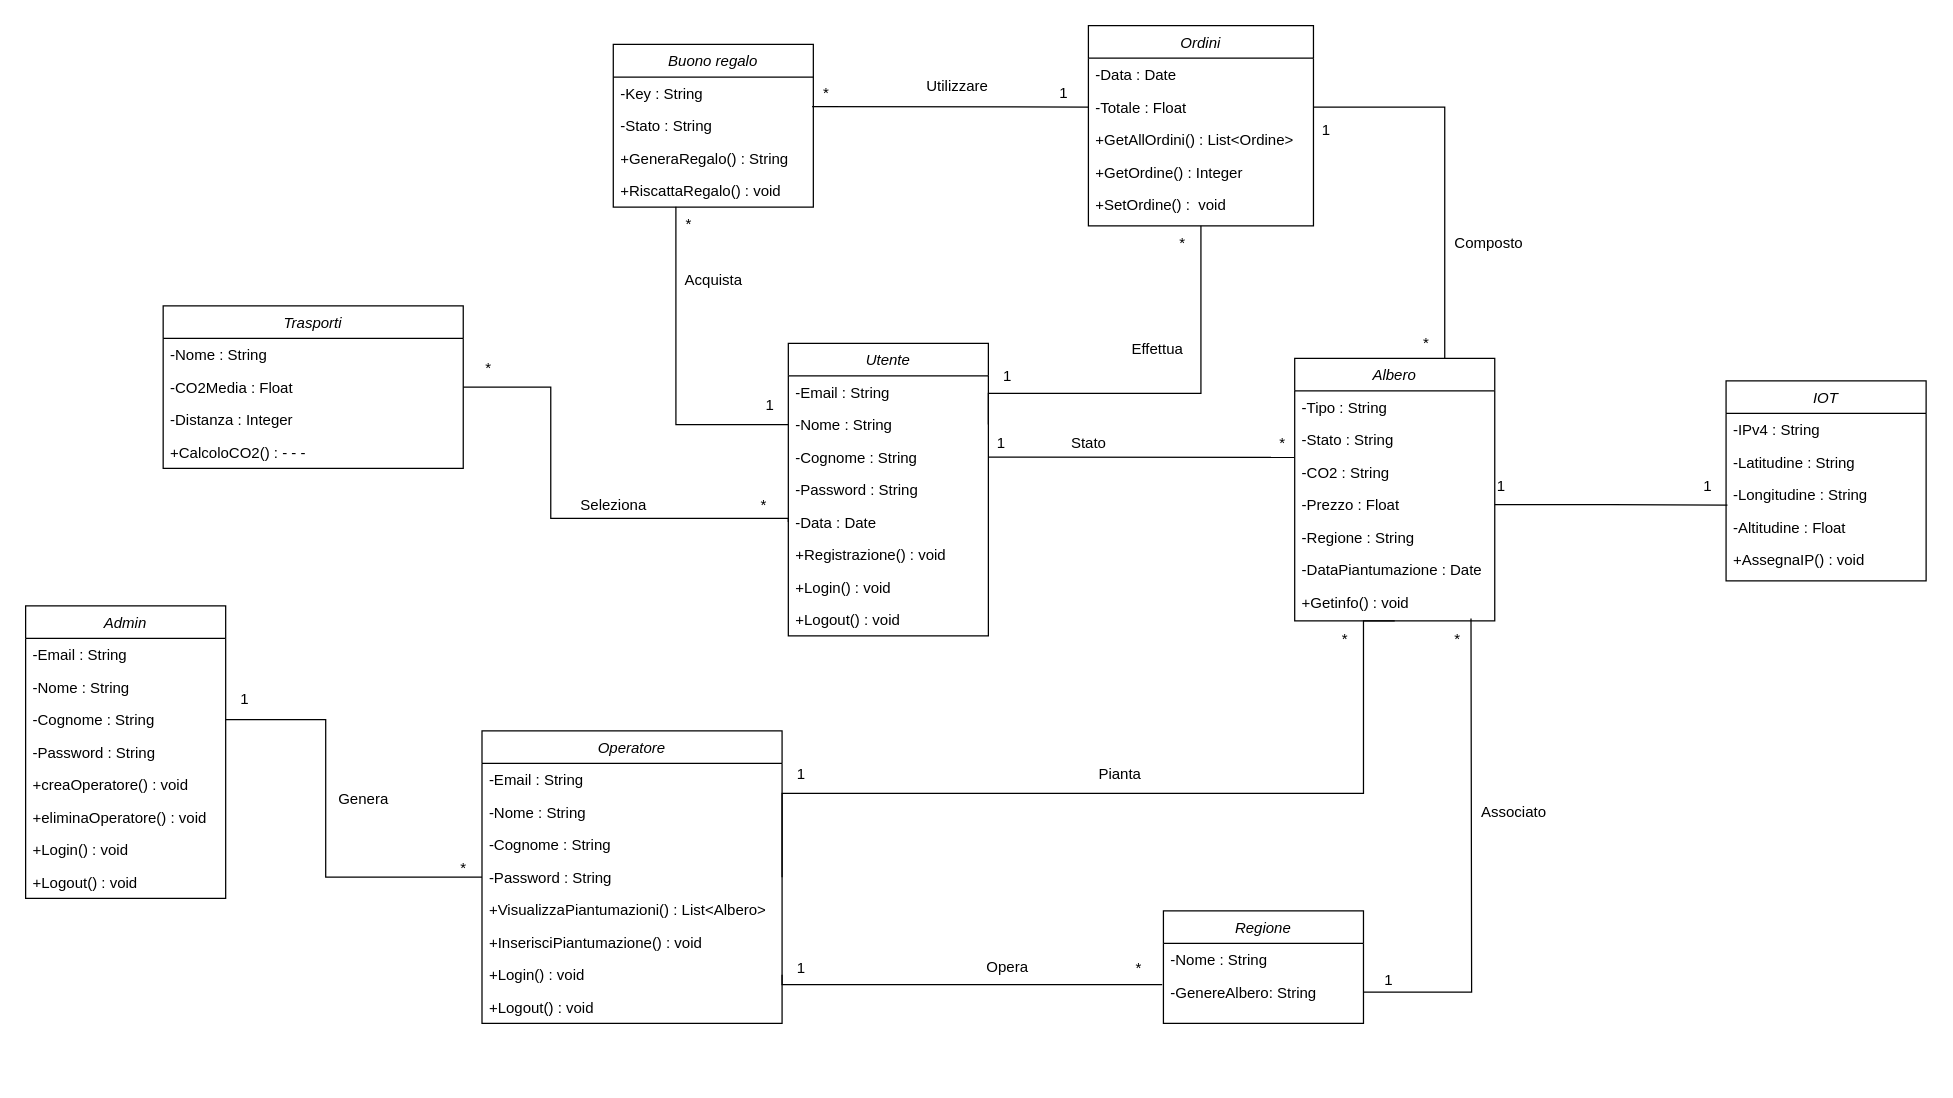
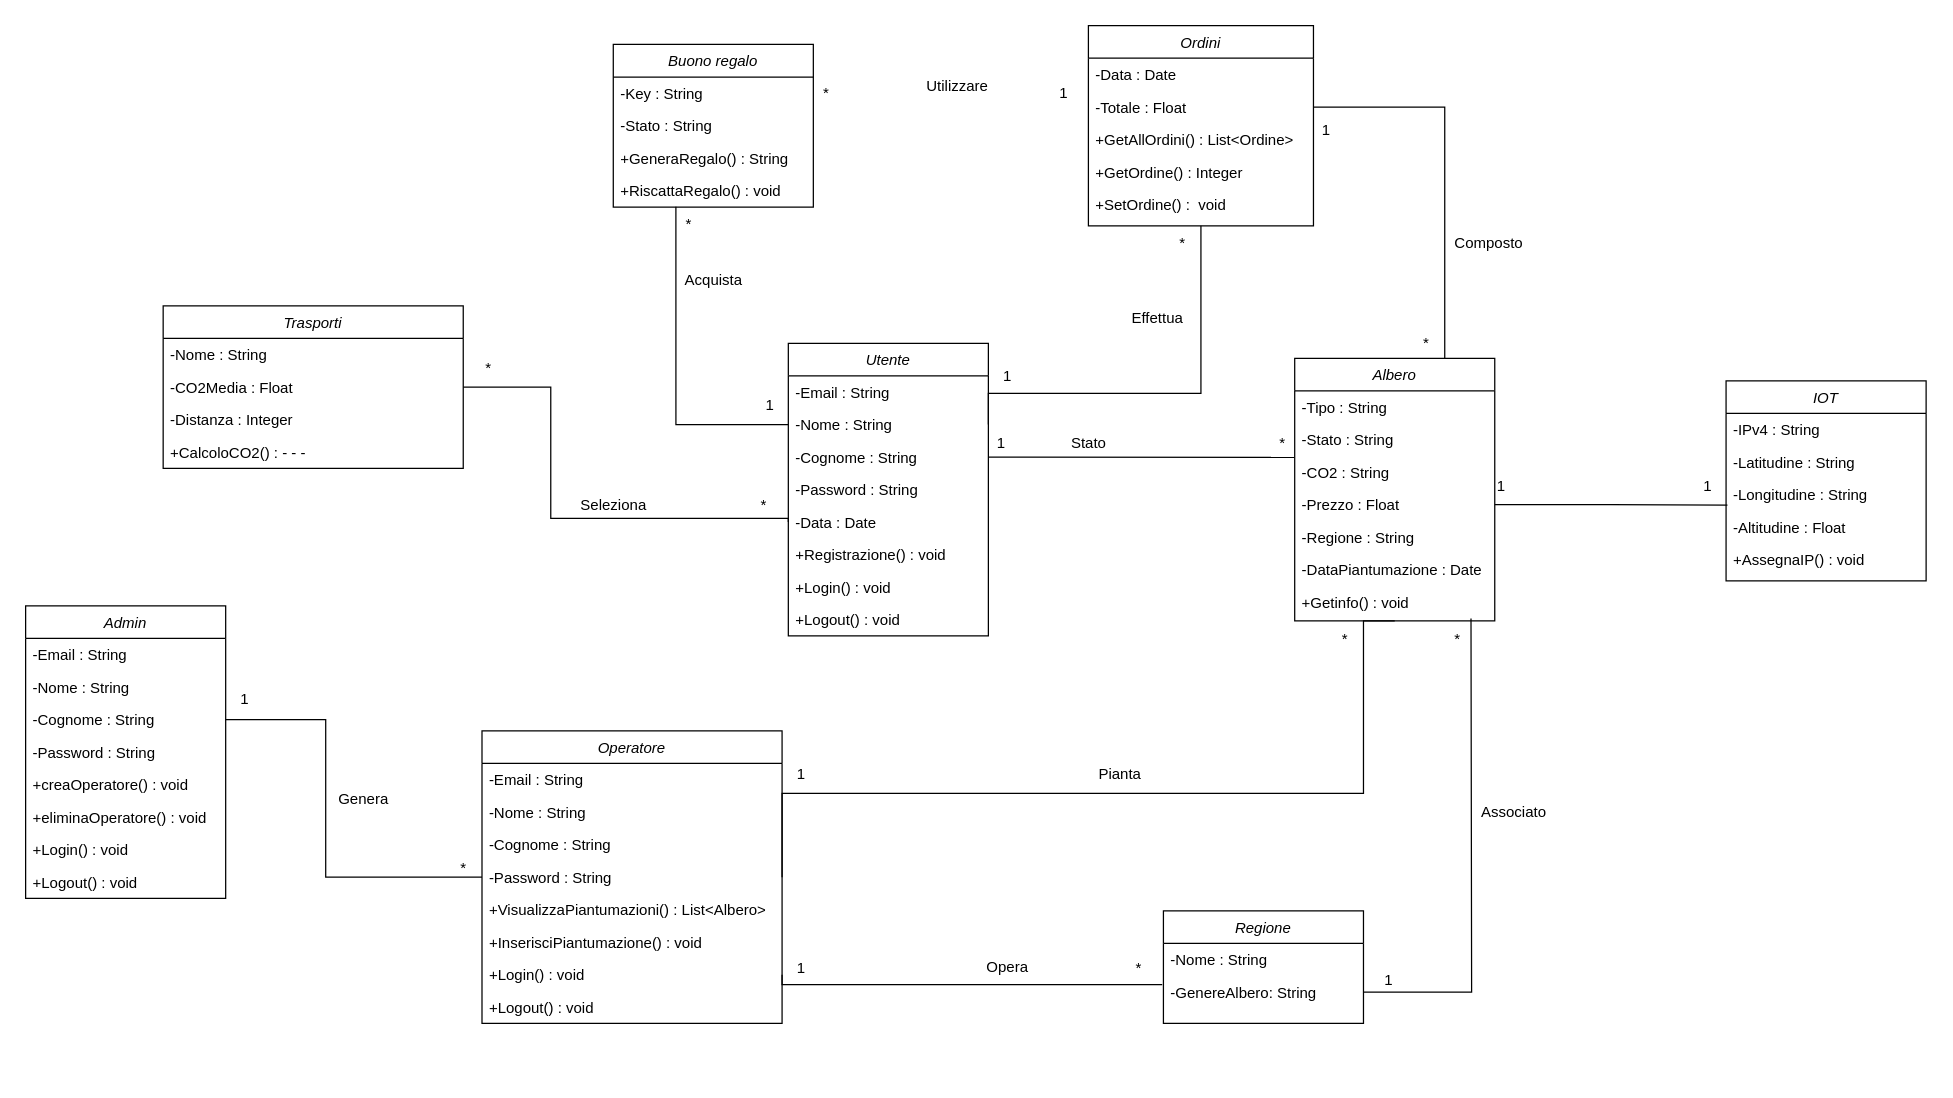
- <mxCell id="75" value="" style="endArrow=none;html=1;rounded=0;entryX=0;entryY=0.5;entryDx=0;entryDy=0;exitX=0.994;exitY=0.908;exitDx=0;exitDy=0;exitPerimeter=0;" edge="1" parent="1" source="58" target="53"><mxGeometry width="50" height="50" relative="1" as="geometry"><mxPoint x="710" y="84" as="sourcePoint" /><mxPoint x="780" y="84" as="targetPoint" /></mxGeometry></mxCell>
- <mxCell id="69" value="Effettua" style="text;html=1;align=center;verticalAlign=middle;resizable=0;points=[];autosize=1;strokeColor=none;fillColor=none;" vertex="1" parent="1"><mxGeometry x="895" y="264" width="60" height="30" as="geometry" /></mxCell>
+ <mxCell id="69" value="Effettua" style="text;html=1;align=center;verticalAlign=middle;resizable=0;points=[];autosize=1;strokeColor=none;fillColor=none;" vertex="1" parent="1"><mxGeometry x="895" y="239" width="60" height="30" as="geometry" /></mxCell>
